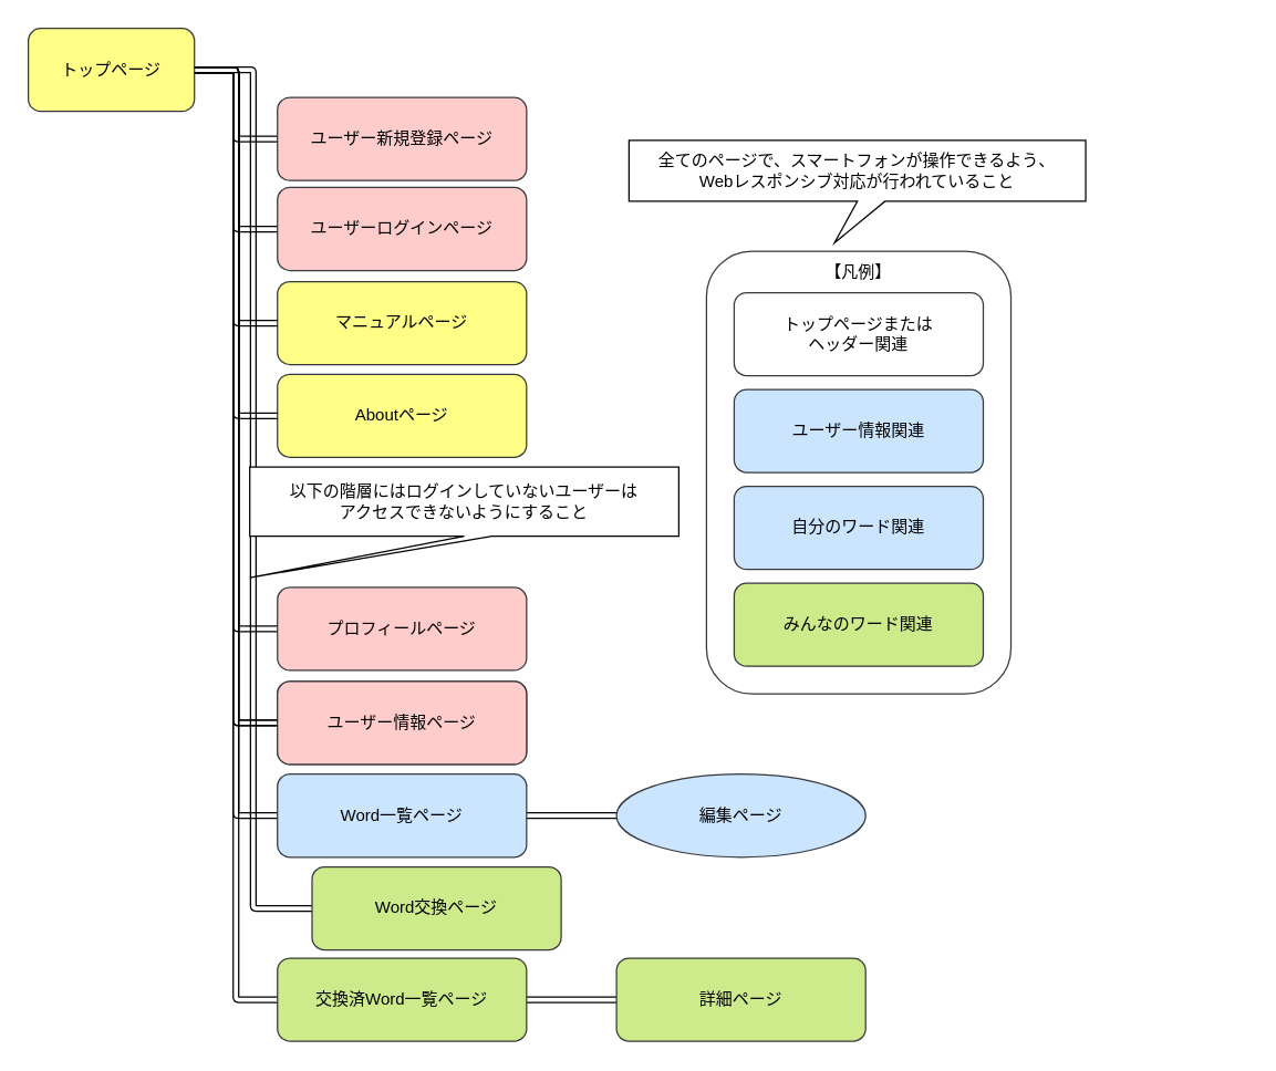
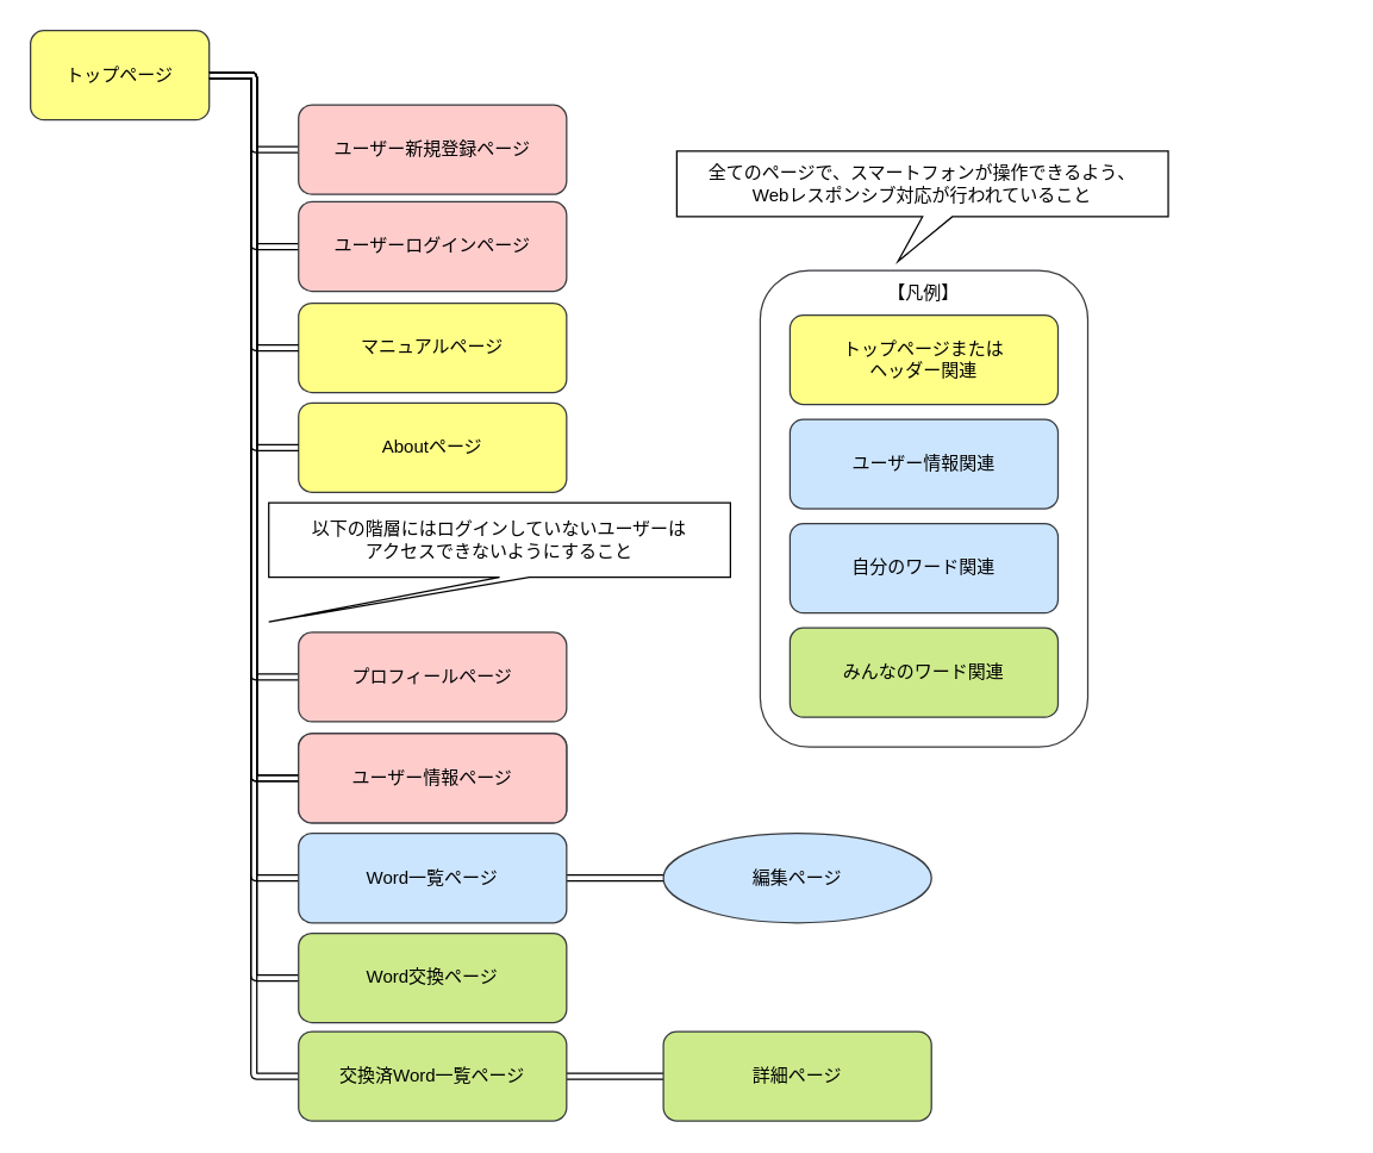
- <mxCell id="28" value="&lt;font color=&quot;#000000&quot;&gt;トップページまたは&lt;br&gt;ヘッダー関連&lt;br&gt;&lt;/font&gt;" style="rounded=1;whiteSpace=wrap;html=1;fillColor=#ffffff;strokeColor=#36393d;" parent="26" vertex="1"><mxGeometry x="20" y="30" width="180" height="60" as="geometry" /></mxCell>
+ <mxCell id="28" value="&lt;font color=&quot;#000000&quot;&gt;トップページまたは&lt;br&gt;ヘッダー関連&lt;br&gt;&lt;/font&gt;" style="rounded=1;whiteSpace=wrap;html=1;fillColor=#ffff88;strokeColor=#36393d;" parent="26" vertex="1"><mxGeometry x="20" y="30" width="180" height="60" as="geometry" /></mxCell>
- <mxCell id="21" value="&lt;font color=&quot;#000000&quot;&gt;Word交換ページ&lt;/font&gt;" style="rounded=1;whiteSpace=wrap;html=1;fillColor=#cdeb8b;strokeColor=#36393d;" parent="1" vertex="1"><mxGeometry x="225" y="626" width="180" height="60" as="geometry" /></mxCell>
+ <mxCell id="21" value="&lt;font color=&quot;#000000&quot;&gt;Word交換ページ&lt;/font&gt;" style="rounded=1;whiteSpace=wrap;html=1;fillColor=#cdeb8b;strokeColor=#36393d;" parent="1" vertex="1"><mxGeometry x="200" y="626" width="180" height="60" as="geometry" /></mxCell>
